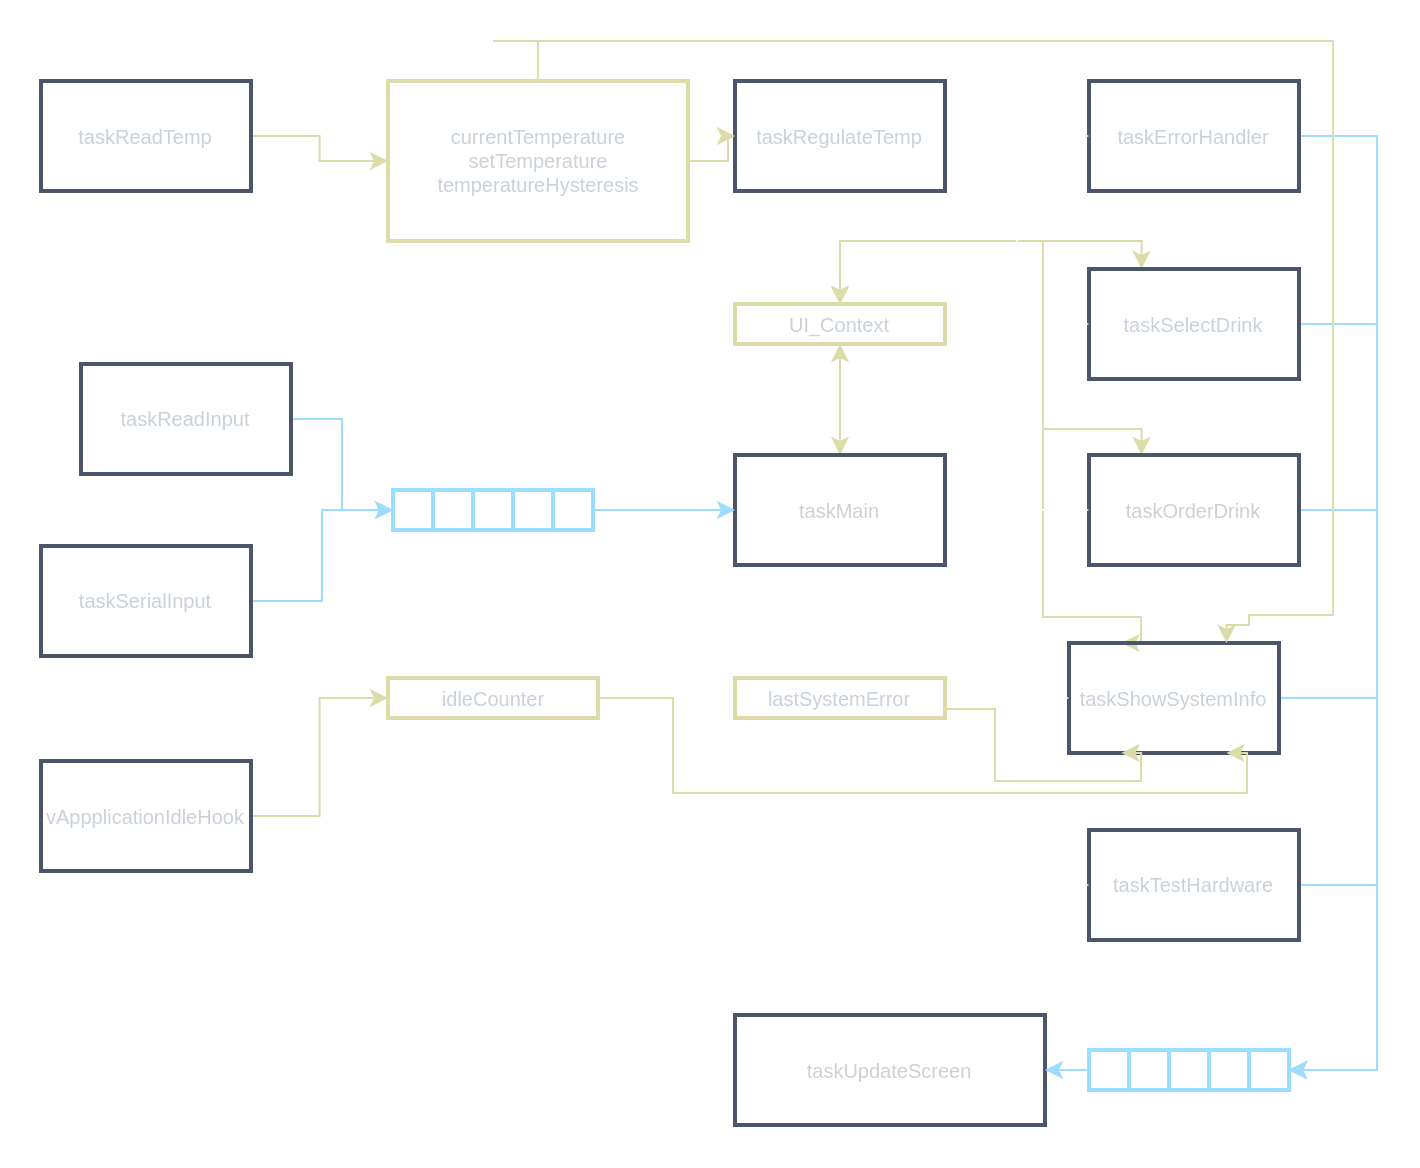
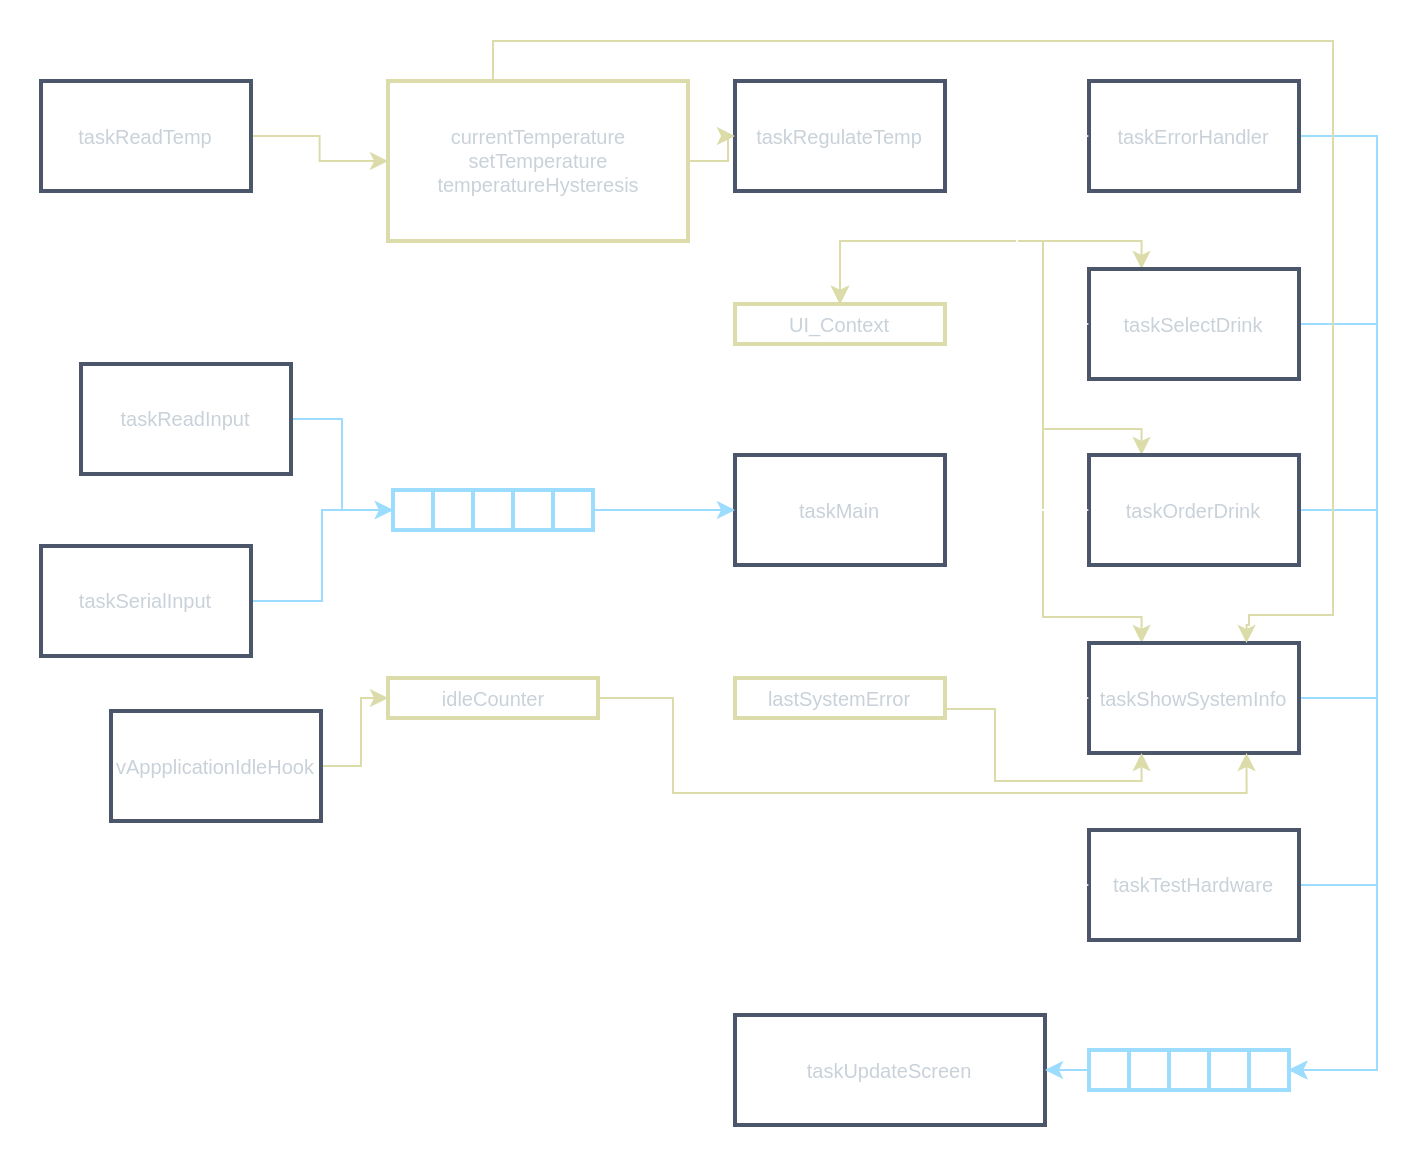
- <mxCell id="23" style="edgeStyle=orthogonalEdgeStyle;rounded=0;orthogonalLoop=1;jettySize=auto;html=1;entryX=0.5;entryY=1;entryDx=0;entryDy=0;strokeColor=#DCDCAA;startArrow=classic;startFill=1;" edge="1" parent="1" source="29" target="40"><mxGeometry relative="1" as="geometry" /></mxCell>
- <mxCell id="16" value="taskShowSystemInfo" style="rounded=0;whiteSpace=wrap;html=1;fontSize=10;align=center;glass=0;shadow=0;strokeWidth=2;perimeterSpacing=0;strokeColor=#4C566A;fillColor=none;fontColor=#C9D1D9;verticalAlign=middle;spacingLeft=0;spacingTop=0;fontFamily=Helvetica;" vertex="1" parent="1"><mxGeometry x="534" y="321" width="105" height="55" as="geometry" /></mxCell>
+ <mxCell id="16" value="taskShowSystemInfo" style="rounded=0;whiteSpace=wrap;html=1;fontSize=10;align=center;glass=0;shadow=0;strokeWidth=2;perimeterSpacing=0;strokeColor=#4C566A;fillColor=none;fontColor=#C9D1D9;verticalAlign=middle;spacingLeft=0;spacingTop=0;fontFamily=Helvetica;" vertex="1" parent="1"><mxGeometry x="544" y="321" width="105" height="55" as="geometry" /></mxCell>
- <mxCell id="51" value="vAppplicationIdleHook" style="rounded=0;whiteSpace=wrap;html=1;fontSize=10;align=center;glass=0;shadow=0;strokeWidth=2;perimeterSpacing=0;strokeColor=#4C566A;fillColor=none;fontColor=#C9D1D9;verticalAlign=middle;spacingLeft=0;spacingTop=0;fontFamily=Helvetica;" vertex="1" parent="1"><mxGeometry x="20" y="380" width="105" height="55" as="geometry" /></mxCell>
+ <mxCell id="51" value="vAppplicationIdleHook" style="rounded=0;whiteSpace=wrap;html=1;fontSize=10;align=center;glass=0;shadow=0;strokeWidth=2;perimeterSpacing=0;strokeColor=#4C566A;fillColor=none;fontColor=#C9D1D9;verticalAlign=middle;spacingLeft=0;spacingTop=0;fontFamily=Helvetica;" vertex="1" parent="1"><mxGeometry x="55" y="355" width="105" height="55" as="geometry" /></mxCell>
